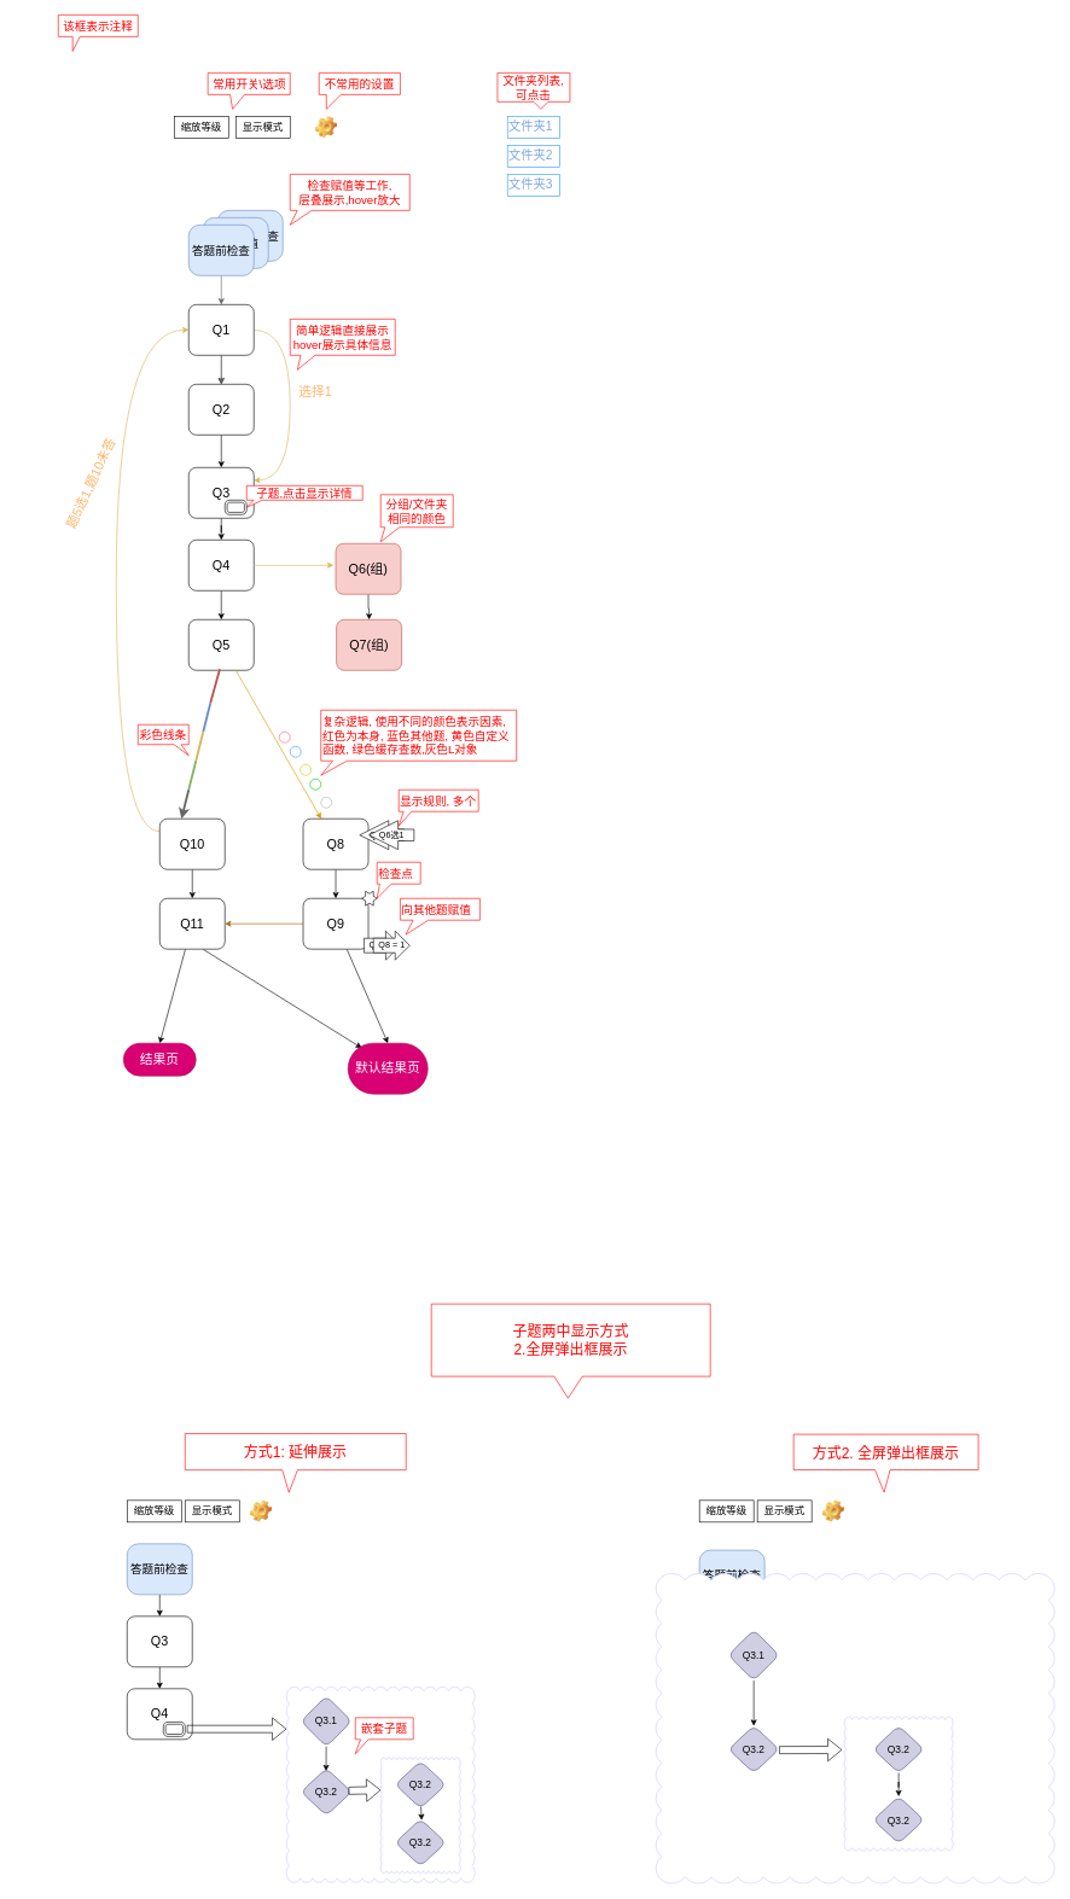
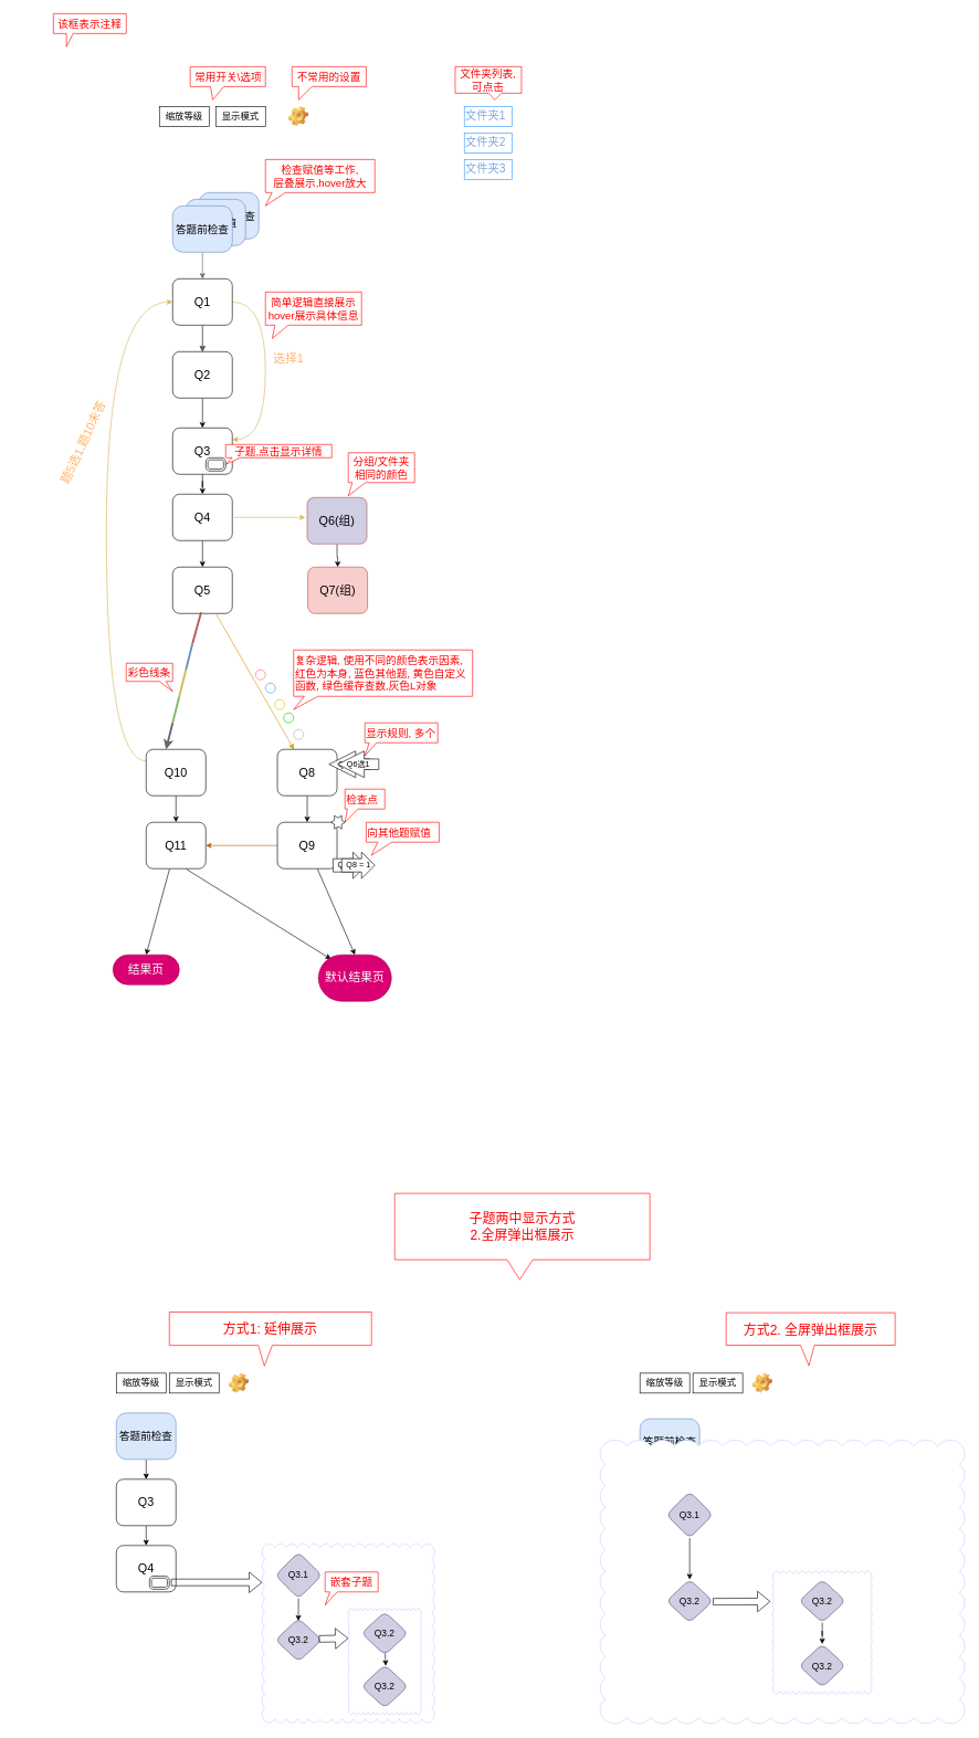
- <mxCell id="30" value="&lt;span style=&quot;font-size: 18px;&quot;&gt;Q6(组)&lt;/span&gt;" style="rounded=1;whiteSpace=wrap;html=1;fillColor=#f8cecc;strokeColor=#b85450;" parent="1" vertex="1"><mxGeometry x="463" y="750" width="90" height="70" as="geometry" /></mxCell>
+ <mxCell id="30" value="&lt;span style=&quot;font-size: 18px;&quot;&gt;Q6(组)&lt;/span&gt;" style="rounded=1;whiteSpace=wrap;html=1;fillColor=#d0cee2;strokeColor=#b85450;" parent="1" vertex="1"><mxGeometry x="463" y="750" width="90" height="70" as="geometry" /></mxCell>
